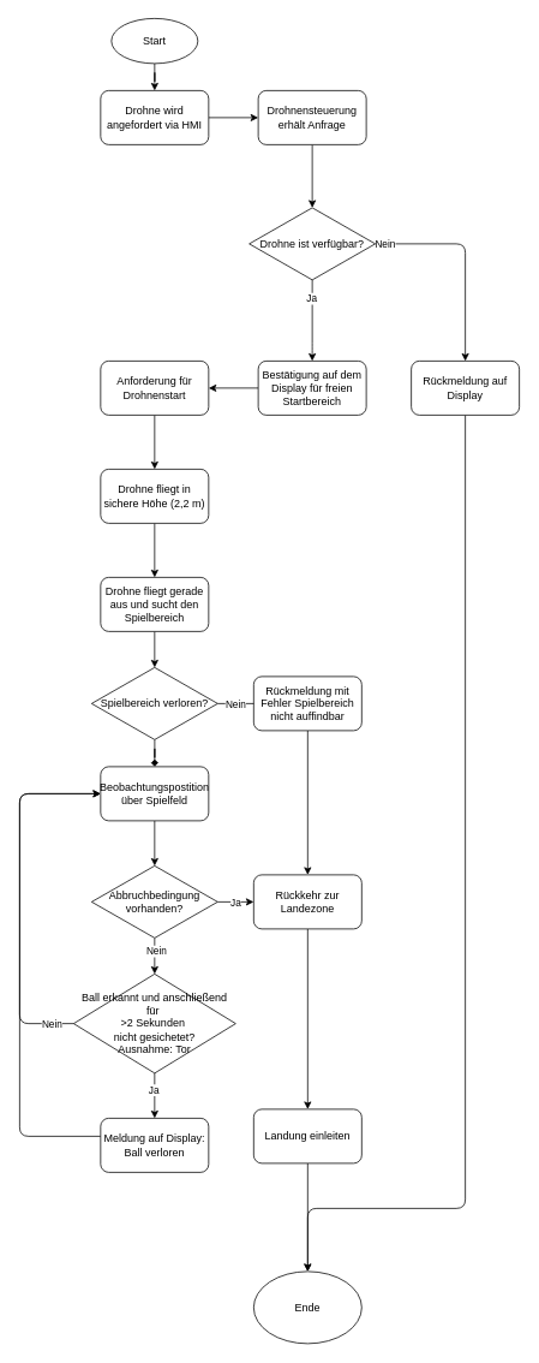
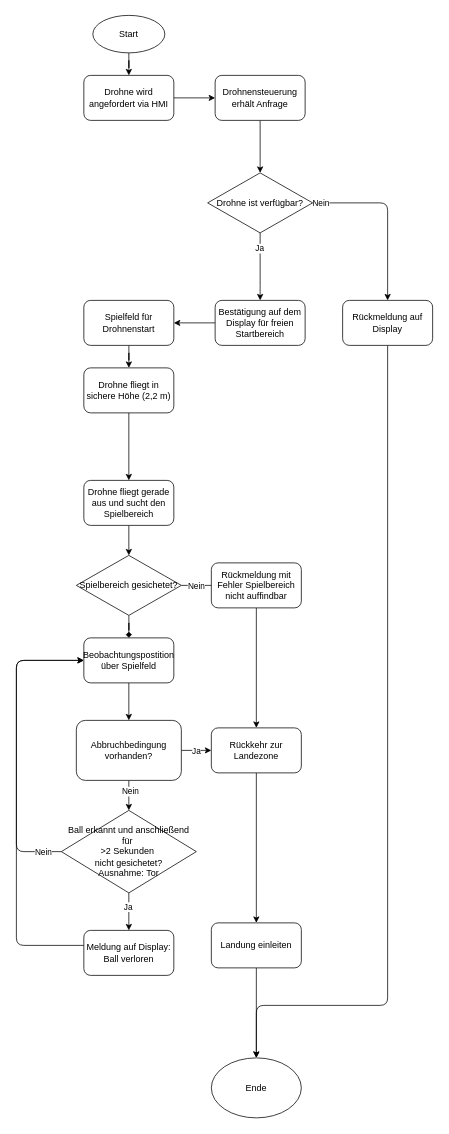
- <mxCell id="18" value="Anforderung für Drohnenstart" style="rounded=1;whiteSpace=wrap;html=1;" vertex="1" parent="1"><mxGeometry x="110.95" y="400" width="120" height="60" as="geometry" /></mxCell>
+ <mxCell id="18" value="Spielfeld für Drohnenstart" style="rounded=1;whiteSpace=wrap;html=1;" vertex="1" parent="1"><mxGeometry x="110.95" y="400" width="120" height="60" as="geometry" /></mxCell>
- <mxCell id="20" value="Drohne fliegt in sichere Höhe (2,2 m)" style="rounded=1;whiteSpace=wrap;html=1;" vertex="1" parent="1"><mxGeometry x="110.95" y="520" width="120" height="60" as="geometry" /></mxCell>
+ <mxCell id="20" value="Drohne fliegt in sichere Höhe (2,2 m)" style="rounded=1;whiteSpace=wrap;html=1;" vertex="1" parent="1"><mxGeometry x="110.95" y="490" width="120" height="60" as="geometry" /></mxCell>
- <mxCell id="26" value="Spielbereich verloren?" style="rhombus;whiteSpace=wrap;html=1;" vertex="1" parent="1"><mxGeometry x="100.95" y="740" width="140" height="80" as="geometry" /></mxCell>
+ <mxCell id="26" value="Spielbereich gesichetet?" style="rhombus;whiteSpace=wrap;html=1;" vertex="1" parent="1"><mxGeometry x="100.95" y="740" width="140" height="80" as="geometry" /></mxCell>
- <mxCell id="37" value="Abbruchbedingung vorhanden?" style="rhombus;whiteSpace=wrap;html=1;" vertex="1" parent="1"><mxGeometry x="100.95" y="960" width="140" height="80" as="geometry" /></mxCell>
+ <mxCell id="37" value="Abbruchbedingung vorhanden?" style="whiteSpace=wrap;html=1;rounded=1;" vertex="1" parent="1"><mxGeometry x="100.95" y="960" width="140" height="80" as="geometry" /></mxCell>
